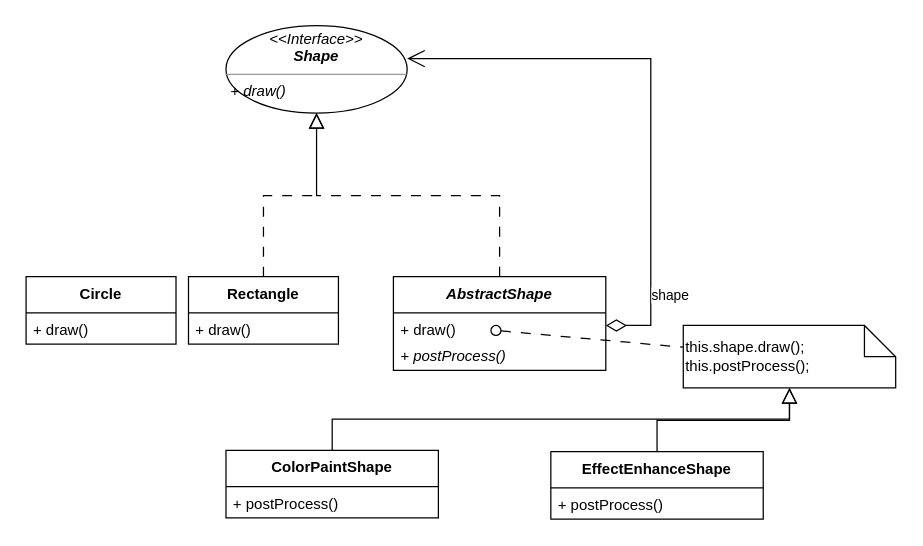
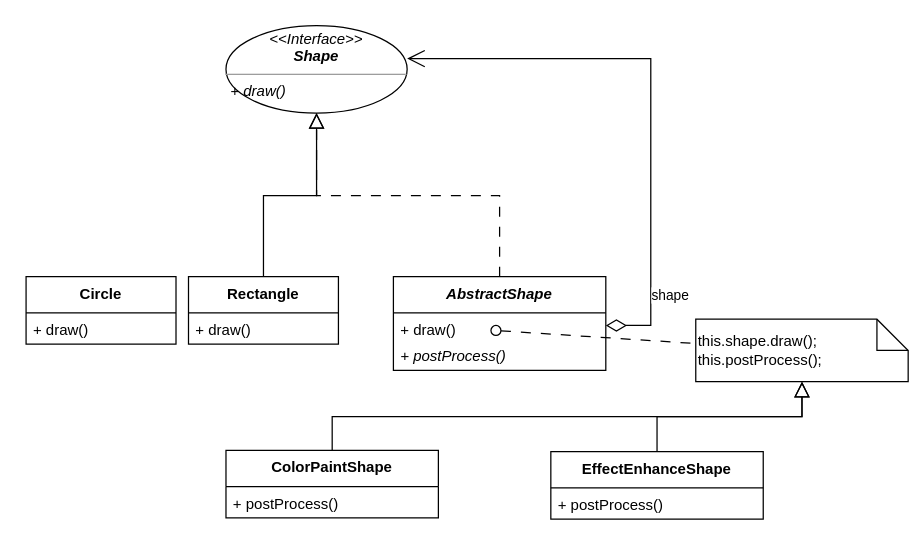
- <mxCell id="20" value="" style="endArrow=block;endSize=10;endFill=0;shadow=0;strokeWidth=1;rounded=0;edgeStyle=elbowEdgeStyle;elbow=vertical;dashed=1;dashPattern=8 8;labelBackgroundColor=none;fontColor=default;entryX=0.5;entryY=1;entryDx=0;entryDy=0;" parent="1" source="18" target="8" edge="1"><mxGeometry width="160" relative="1" as="geometry"><mxPoint x="90" y="231" as="sourcePoint" /><mxPoint x="263" y="100" as="targetPoint" /></mxGeometry></mxCell>
+ <mxCell id="20" value="" style="endArrow=block;endSize=10;endFill=0;shadow=0;strokeWidth=1;rounded=0;edgeStyle=elbowEdgeStyle;elbow=vertical;dashed=0;dashPattern=8 8;labelBackgroundColor=none;fontColor=default;entryX=0.5;entryY=1;entryDx=0;entryDy=0;" parent="1" source="18" target="8" edge="1"><mxGeometry width="160" relative="1" as="geometry"><mxPoint x="90" y="231" as="sourcePoint" /><mxPoint x="263" y="100" as="targetPoint" /></mxGeometry></mxCell>
- <mxCell id="9" value="&lt;div&gt;this.shape.draw();&lt;/div&gt;&lt;div&gt;this.postProcess();&lt;span style=&quot;&quot;&gt;&lt;/span&gt;&lt;/div&gt;" style="shape=note2;boundedLbl=1;whiteSpace=wrap;html=1;size=25;verticalAlign=middle;align=left;labelPosition=center;verticalLabelPosition=middle;" parent="1" vertex="1"><mxGeometry x="546" y="260" width="170" height="50" as="geometry" /></mxCell>
+ <mxCell id="9" value="&lt;div&gt;this.shape.draw();&lt;/div&gt;&lt;div&gt;this.postProcess();&lt;span style=&quot;&quot;&gt;&lt;/span&gt;&lt;/div&gt;" style="shape=note2;boundedLbl=1;whiteSpace=wrap;html=1;size=25;verticalAlign=middle;align=left;labelPosition=center;verticalLabelPosition=middle;" parent="1" vertex="1"><mxGeometry x="556" y="255" width="170" height="50" as="geometry" /></mxCell>
